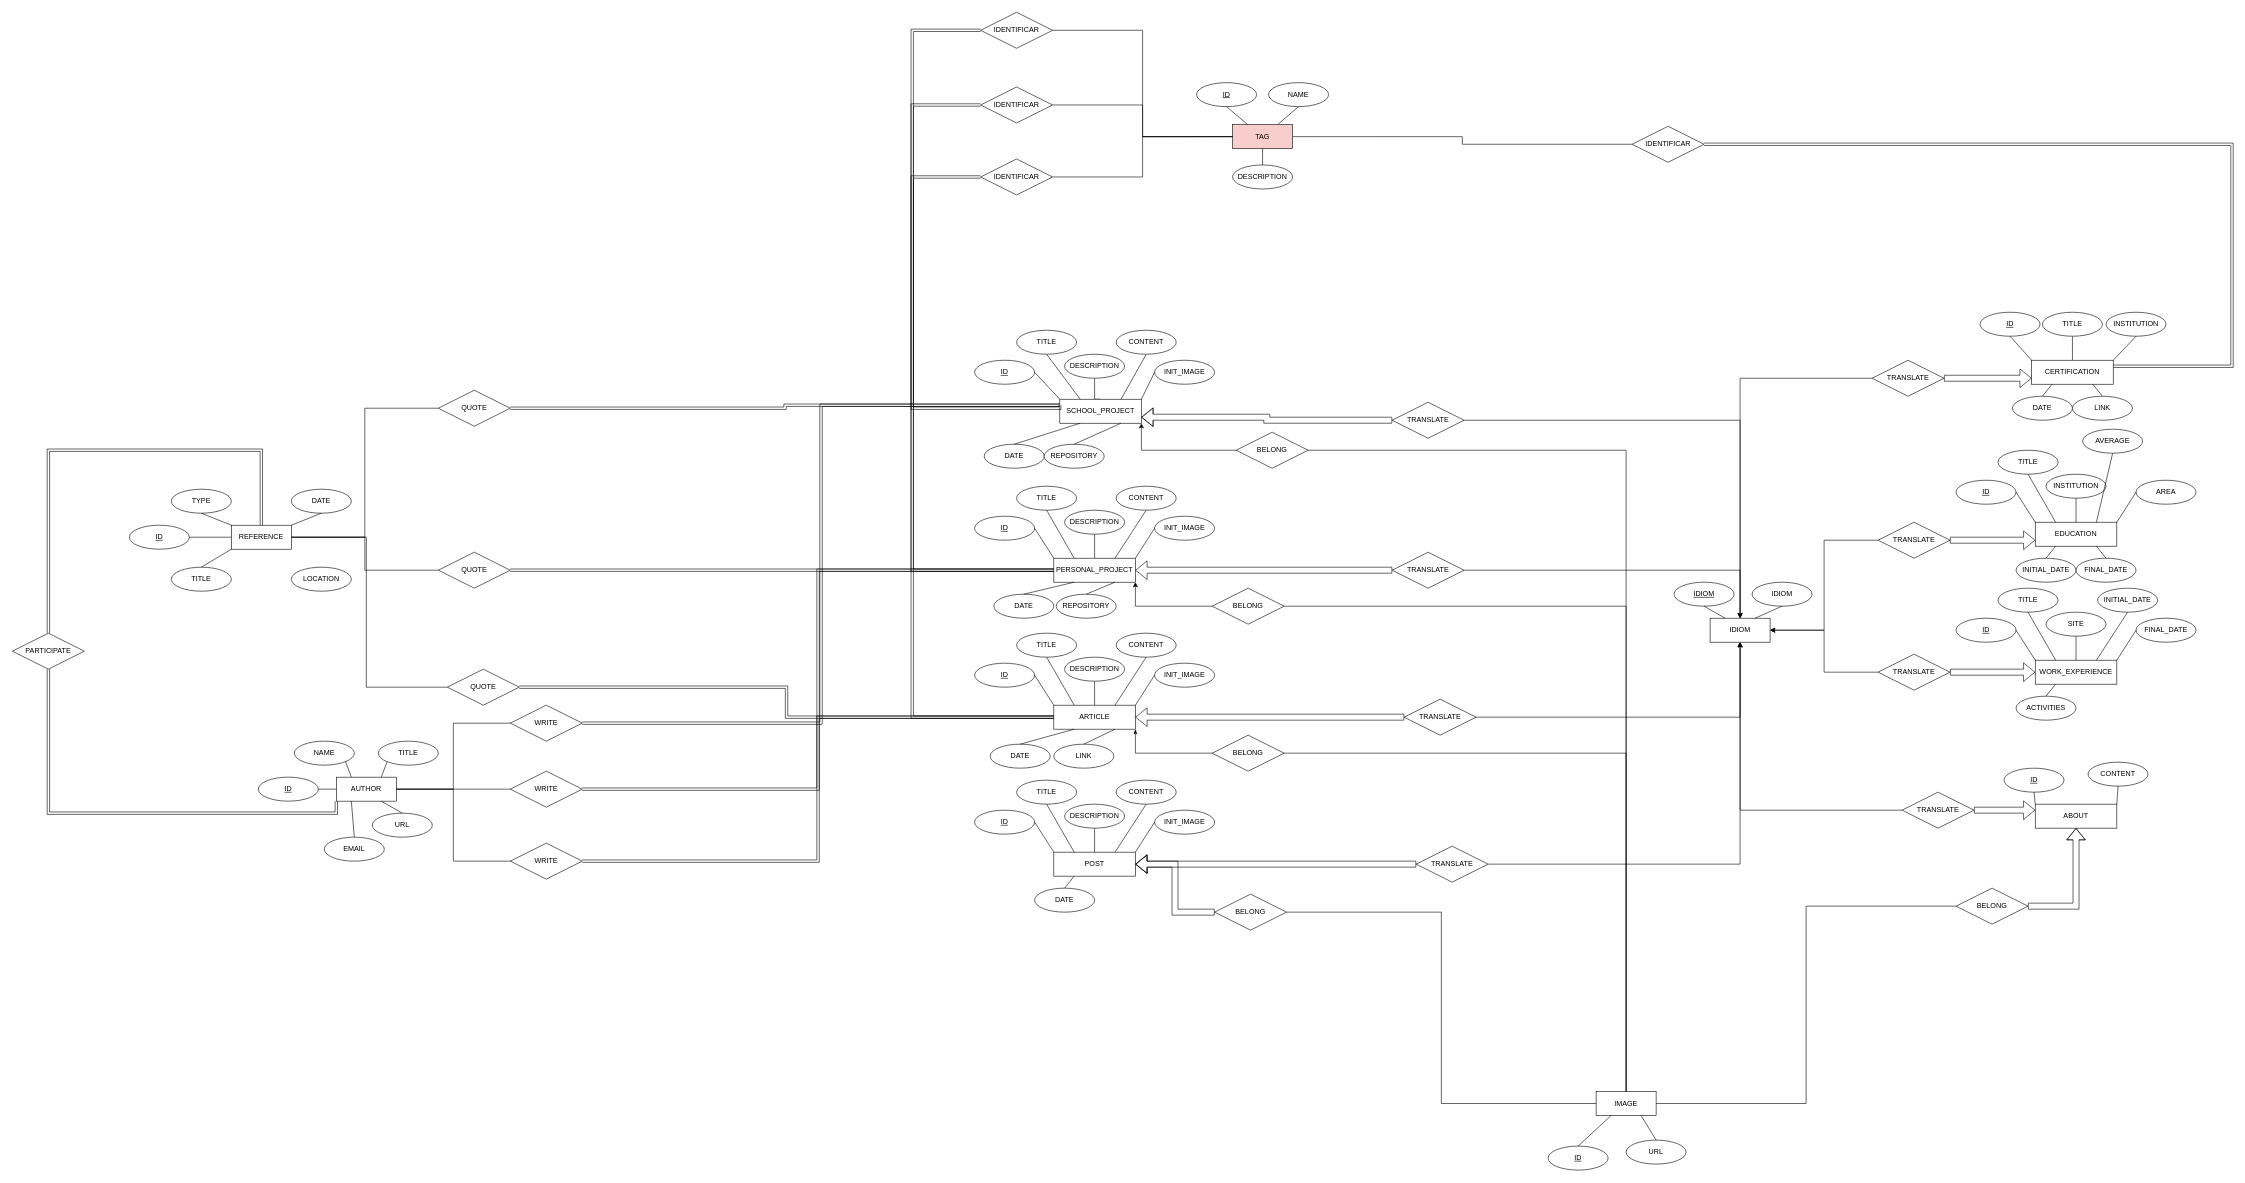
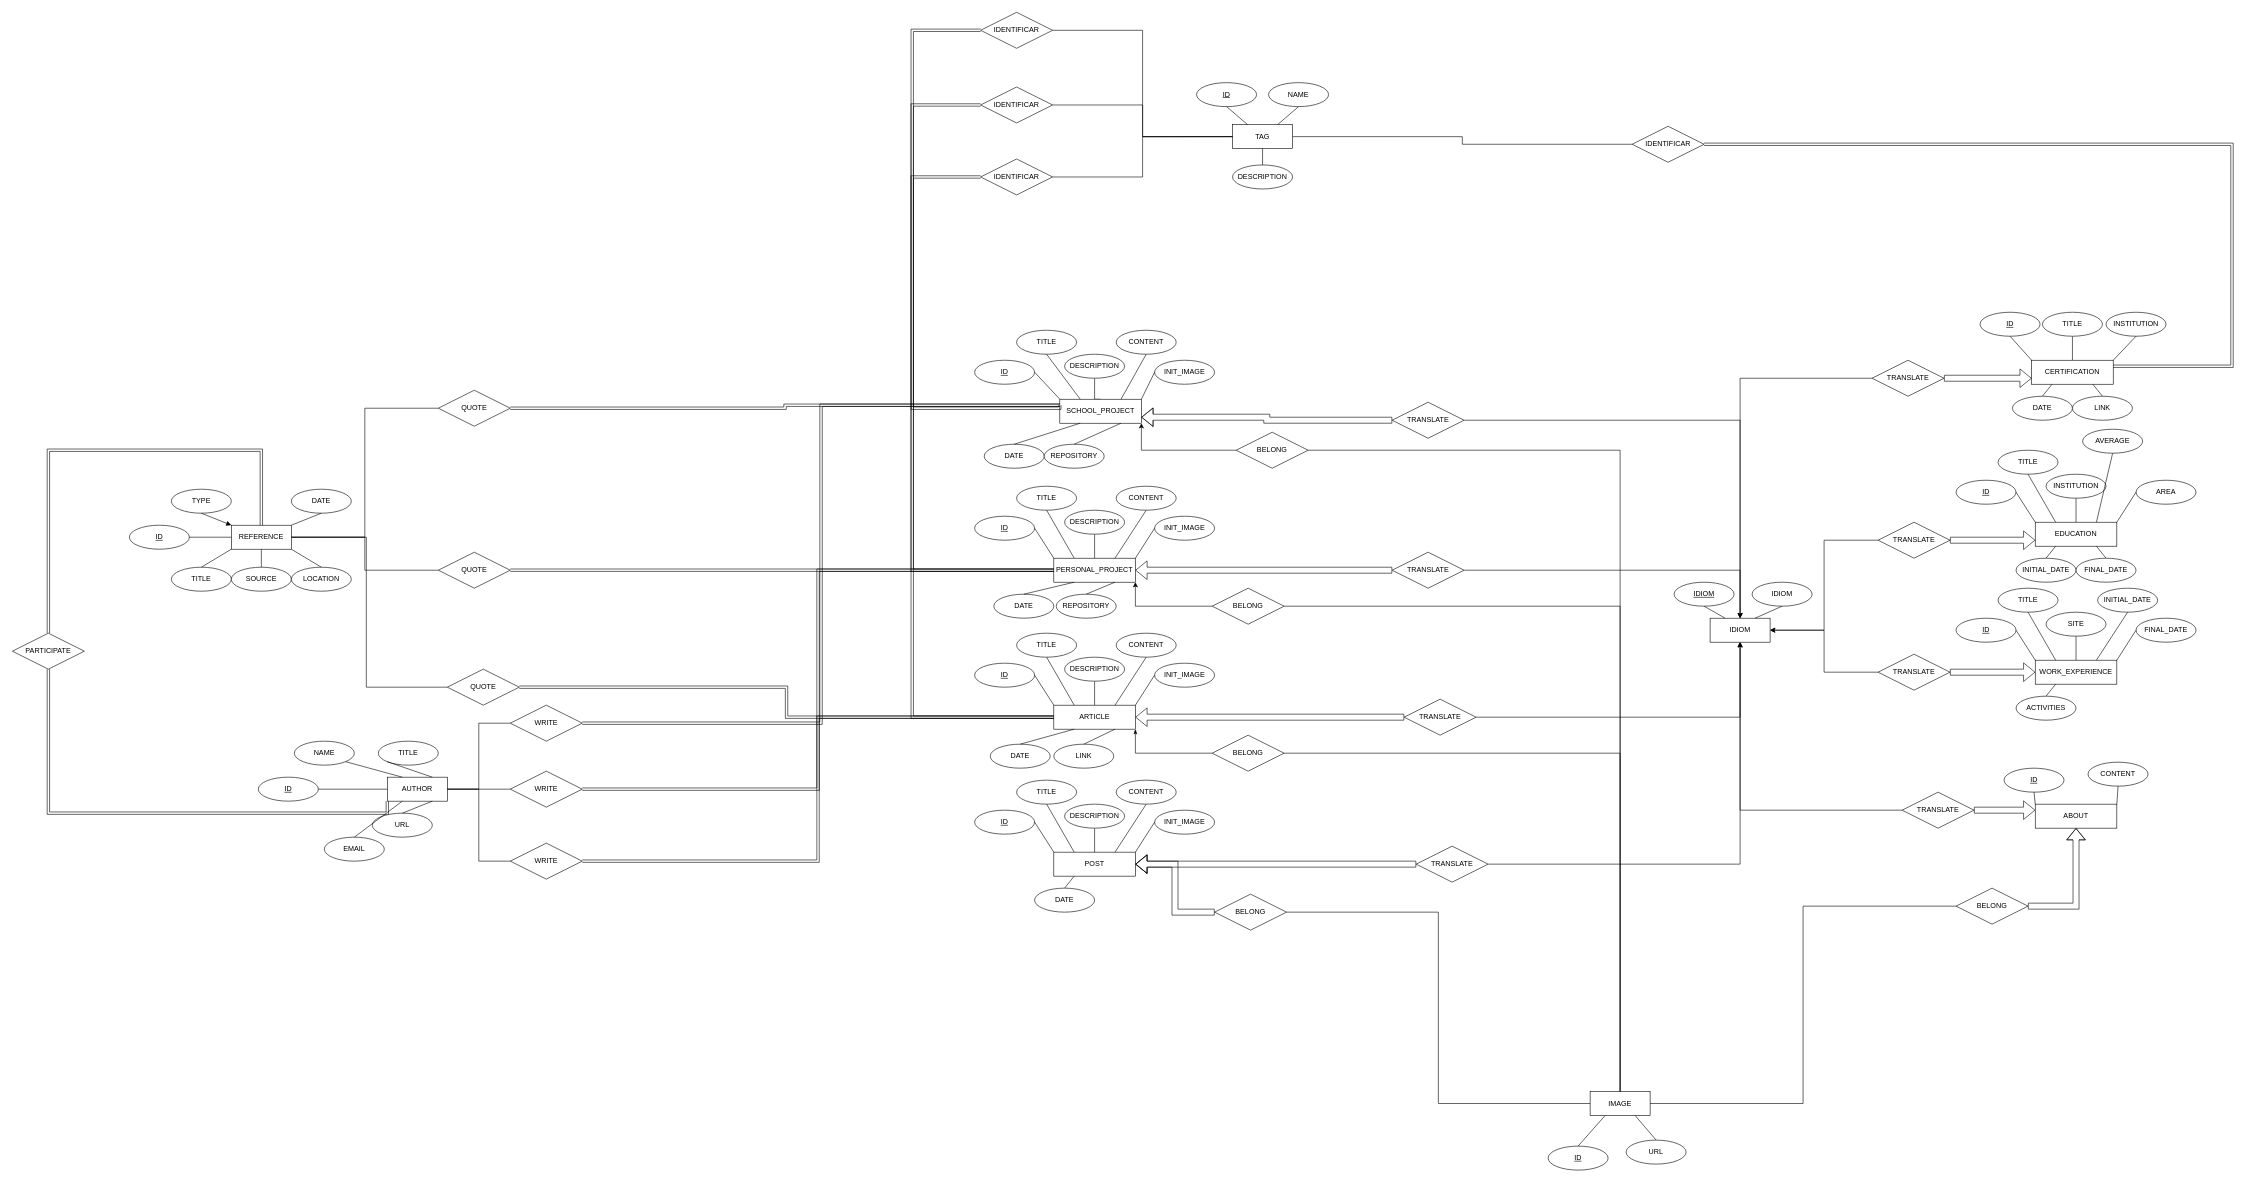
- <mxCell id="110" value="TAG" style="whiteSpace=wrap;html=1;align=center;fillColor=#f8cecc;" vertex="1" parent="1"><mxGeometry x="2054" y="207.25" width="100" height="40" as="geometry" /></mxCell>
+ <mxCell id="110" value="TAG" style="whiteSpace=wrap;html=1;align=center;" vertex="1" parent="1"><mxGeometry x="2054" y="207.25" width="100" height="40" as="geometry" /></mxCell>
- <mxCell id="140" value="" style="endArrow=none;html=1;rounded=0;exitX=0.5;exitY=1;exitDx=0;exitDy=0;entryX=0;entryY=0;entryDx=0;entryDy=0;" edge="1" parent="1" source="134" target="113"><mxGeometry relative="1" as="geometry"><mxPoint x="505" y="1085" as="sourcePoint" /><mxPoint x="665" y="1085" as="targetPoint" /></mxGeometry></mxCell>
+ <mxCell id="140" value="" style="endArrow=block;html=1;rounded=0;exitX=0.5;exitY=1;exitDx=0;exitDy=0;entryX=0;entryY=0;entryDx=0;entryDy=0;" edge="1" parent="1" source="134" target="113"><mxGeometry relative="1" as="geometry"><mxPoint x="505" y="1085" as="sourcePoint" /><mxPoint x="665" y="1085" as="targetPoint" /></mxGeometry></mxCell>
+ <mxCell id="142" value="" style="endArrow=none;html=1;rounded=0;exitX=0.5;exitY=1;exitDx=0;exitDy=0;entryX=0.5;entryY=0;entryDx=0;entryDy=0;" edge="1" parent="1" source="113" target="137"><mxGeometry relative="1" as="geometry"><mxPoint x="505" y="1085" as="sourcePoint" /><mxPoint x="665" y="1085" as="targetPoint" /></mxGeometry></mxCell>
+ <mxCell id="141" value="" style="endArrow=none;html=1;rounded=0;exitX=1;exitY=1;exitDx=0;exitDy=0;entryX=0.5;entryY=0;entryDx=0;entryDy=0;" edge="1" parent="1" source="113" target="136"><mxGeometry relative="1" as="geometry"><mxPoint x="505" y="1085" as="sourcePoint" /><mxPoint x="665" y="1085" as="targetPoint" /></mxGeometry></mxCell>
+ <mxCell id="137" value="SOURCE" style="ellipse;whiteSpace=wrap;html=1;align=center;" vertex="1" parent="1"><mxGeometry x="385" y="945" width="100" height="40" as="geometry" /></mxCell>
- <mxCell id="112" value="AUTHOR" style="whiteSpace=wrap;html=1;align=center;" vertex="1" parent="1"><mxGeometry x="560" y="1295" width="100" height="40" as="geometry" /></mxCell>
+ <mxCell id="112" value="AUTHOR" style="whiteSpace=wrap;html=1;align=center;" vertex="1" parent="1"><mxGeometry x="645" y="1295" width="100" height="40" as="geometry" /></mxCell>
- <mxCell id="118" value="IMAGE" style="whiteSpace=wrap;html=1;align=center;" vertex="1" parent="1"><mxGeometry x="2660" y="1819" width="100" height="40" as="geometry" /></mxCell>
+ <mxCell id="118" value="IMAGE" style="whiteSpace=wrap;html=1;align=center;" vertex="1" parent="1"><mxGeometry x="2650" y="1819" width="100" height="40" as="geometry" /></mxCell>
